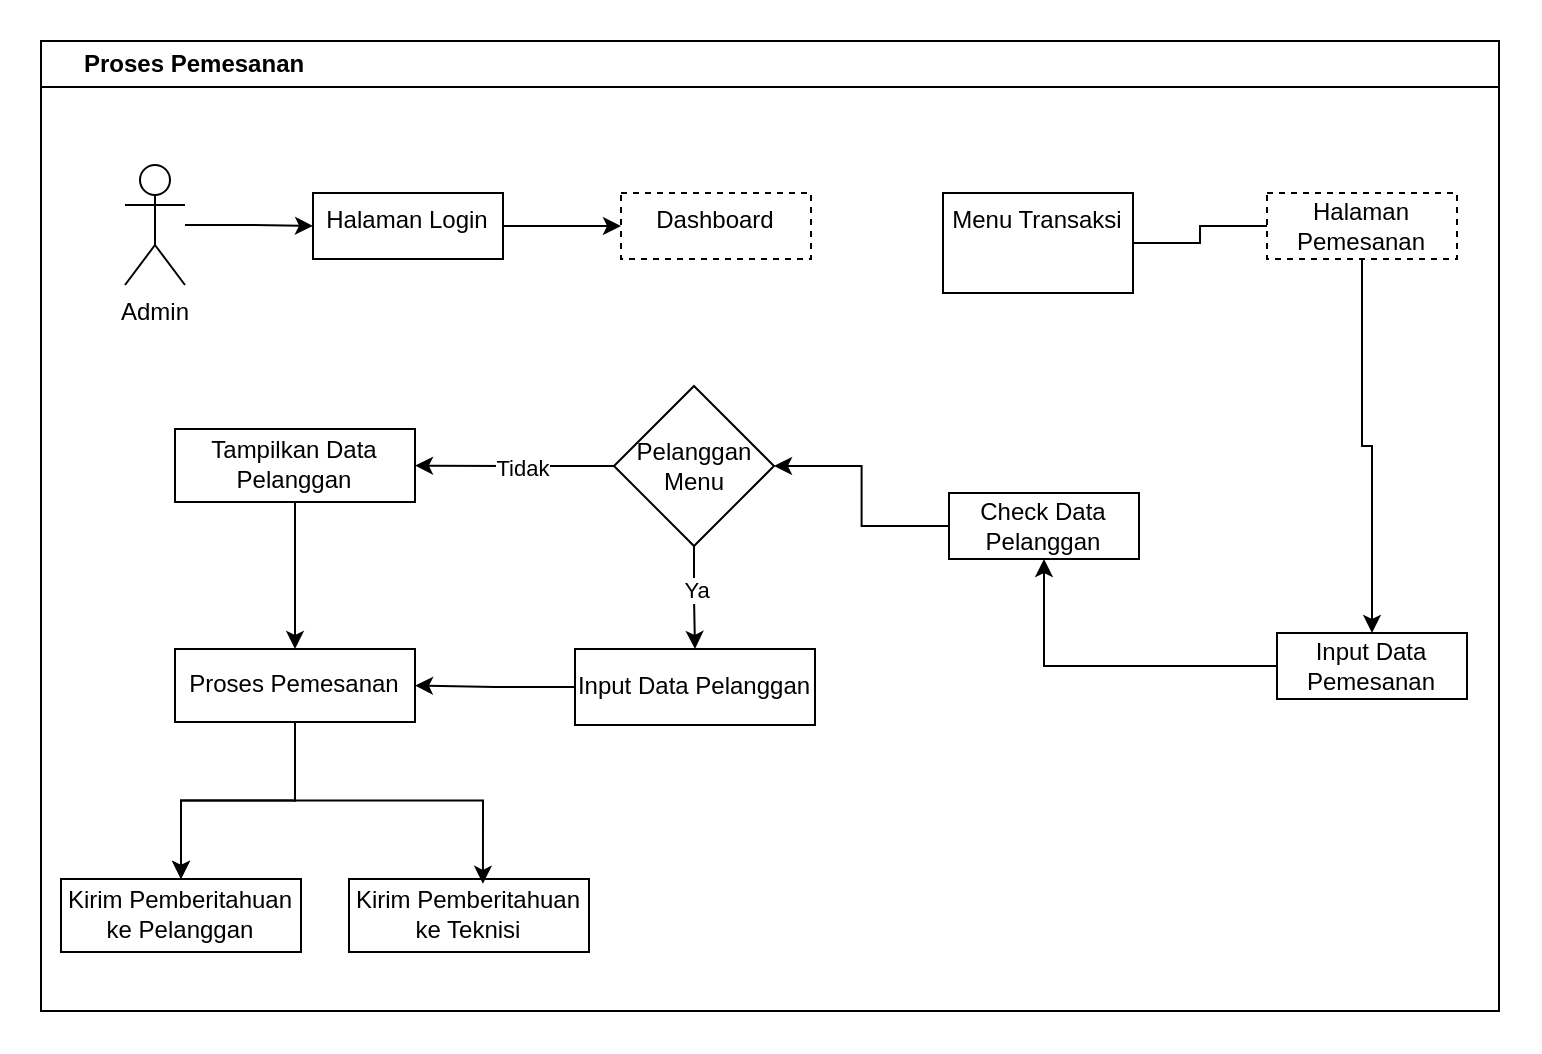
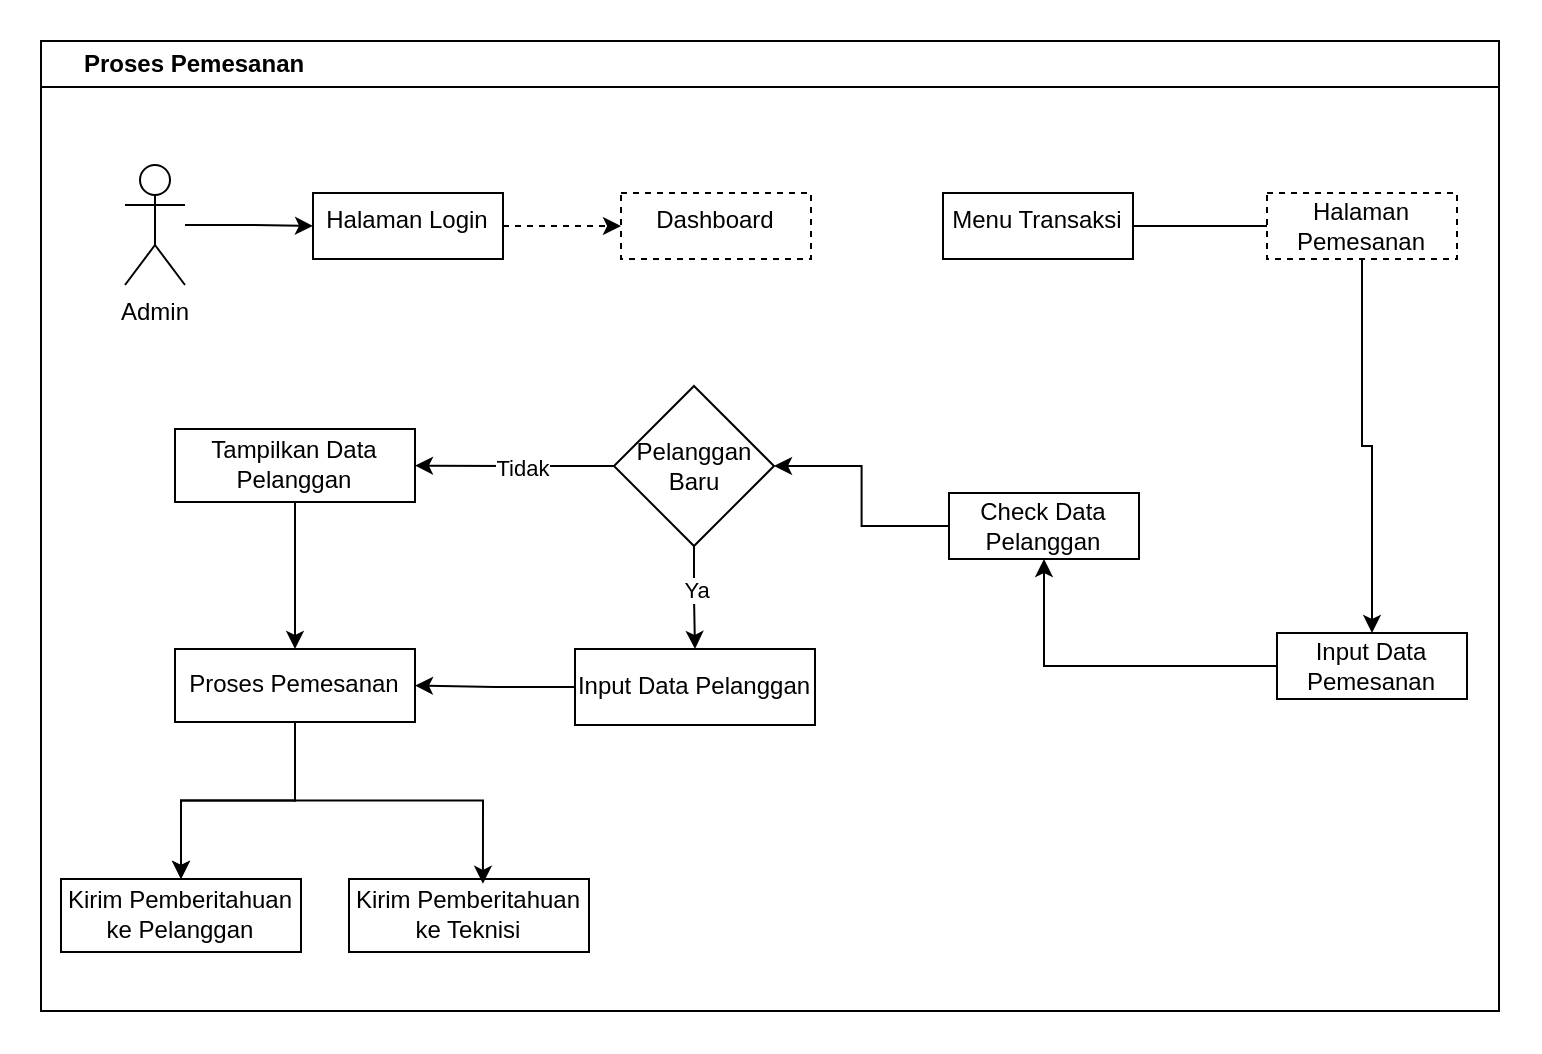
- <mxCell id="6" value="" style="edgeStyle=orthogonalEdgeStyle;rounded=0;orthogonalLoop=1;jettySize=auto;html=1;" edge="1" parent="3" source="7" target="8"><mxGeometry relative="1" as="geometry" /></mxCell>
+ <mxCell id="6" value="" style="edgeStyle=orthogonalEdgeStyle;rounded=0;orthogonalLoop=1;jettySize=auto;html=1;dashed=1;" edge="1" parent="3" source="7" target="8"><mxGeometry relative="1" as="geometry" /></mxCell>
- <mxCell id="10" value="Menu Transaksi" style="whiteSpace=wrap;html=1;verticalAlign=top;" vertex="1" parent="3"><mxGeometry x="451" y="76" width="95" height="50" as="geometry" /></mxCell>
+ <mxCell id="10" value="Menu Transaksi" style="whiteSpace=wrap;html=1;verticalAlign=top;" vertex="1" parent="3"><mxGeometry x="451" y="76" width="95" height="33" as="geometry" /></mxCell>
- <mxCell id="21" value="Pelanggan Menu" style="rhombus;whiteSpace=wrap;html=1;" vertex="1" parent="3"><mxGeometry x="286.5" y="172.5" width="80" height="80" as="geometry" /></mxCell>
+ <mxCell id="21" value="Pelanggan Baru" style="rhombus;whiteSpace=wrap;html=1;" vertex="1" parent="3"><mxGeometry x="286.5" y="172.5" width="80" height="80" as="geometry" /></mxCell>
